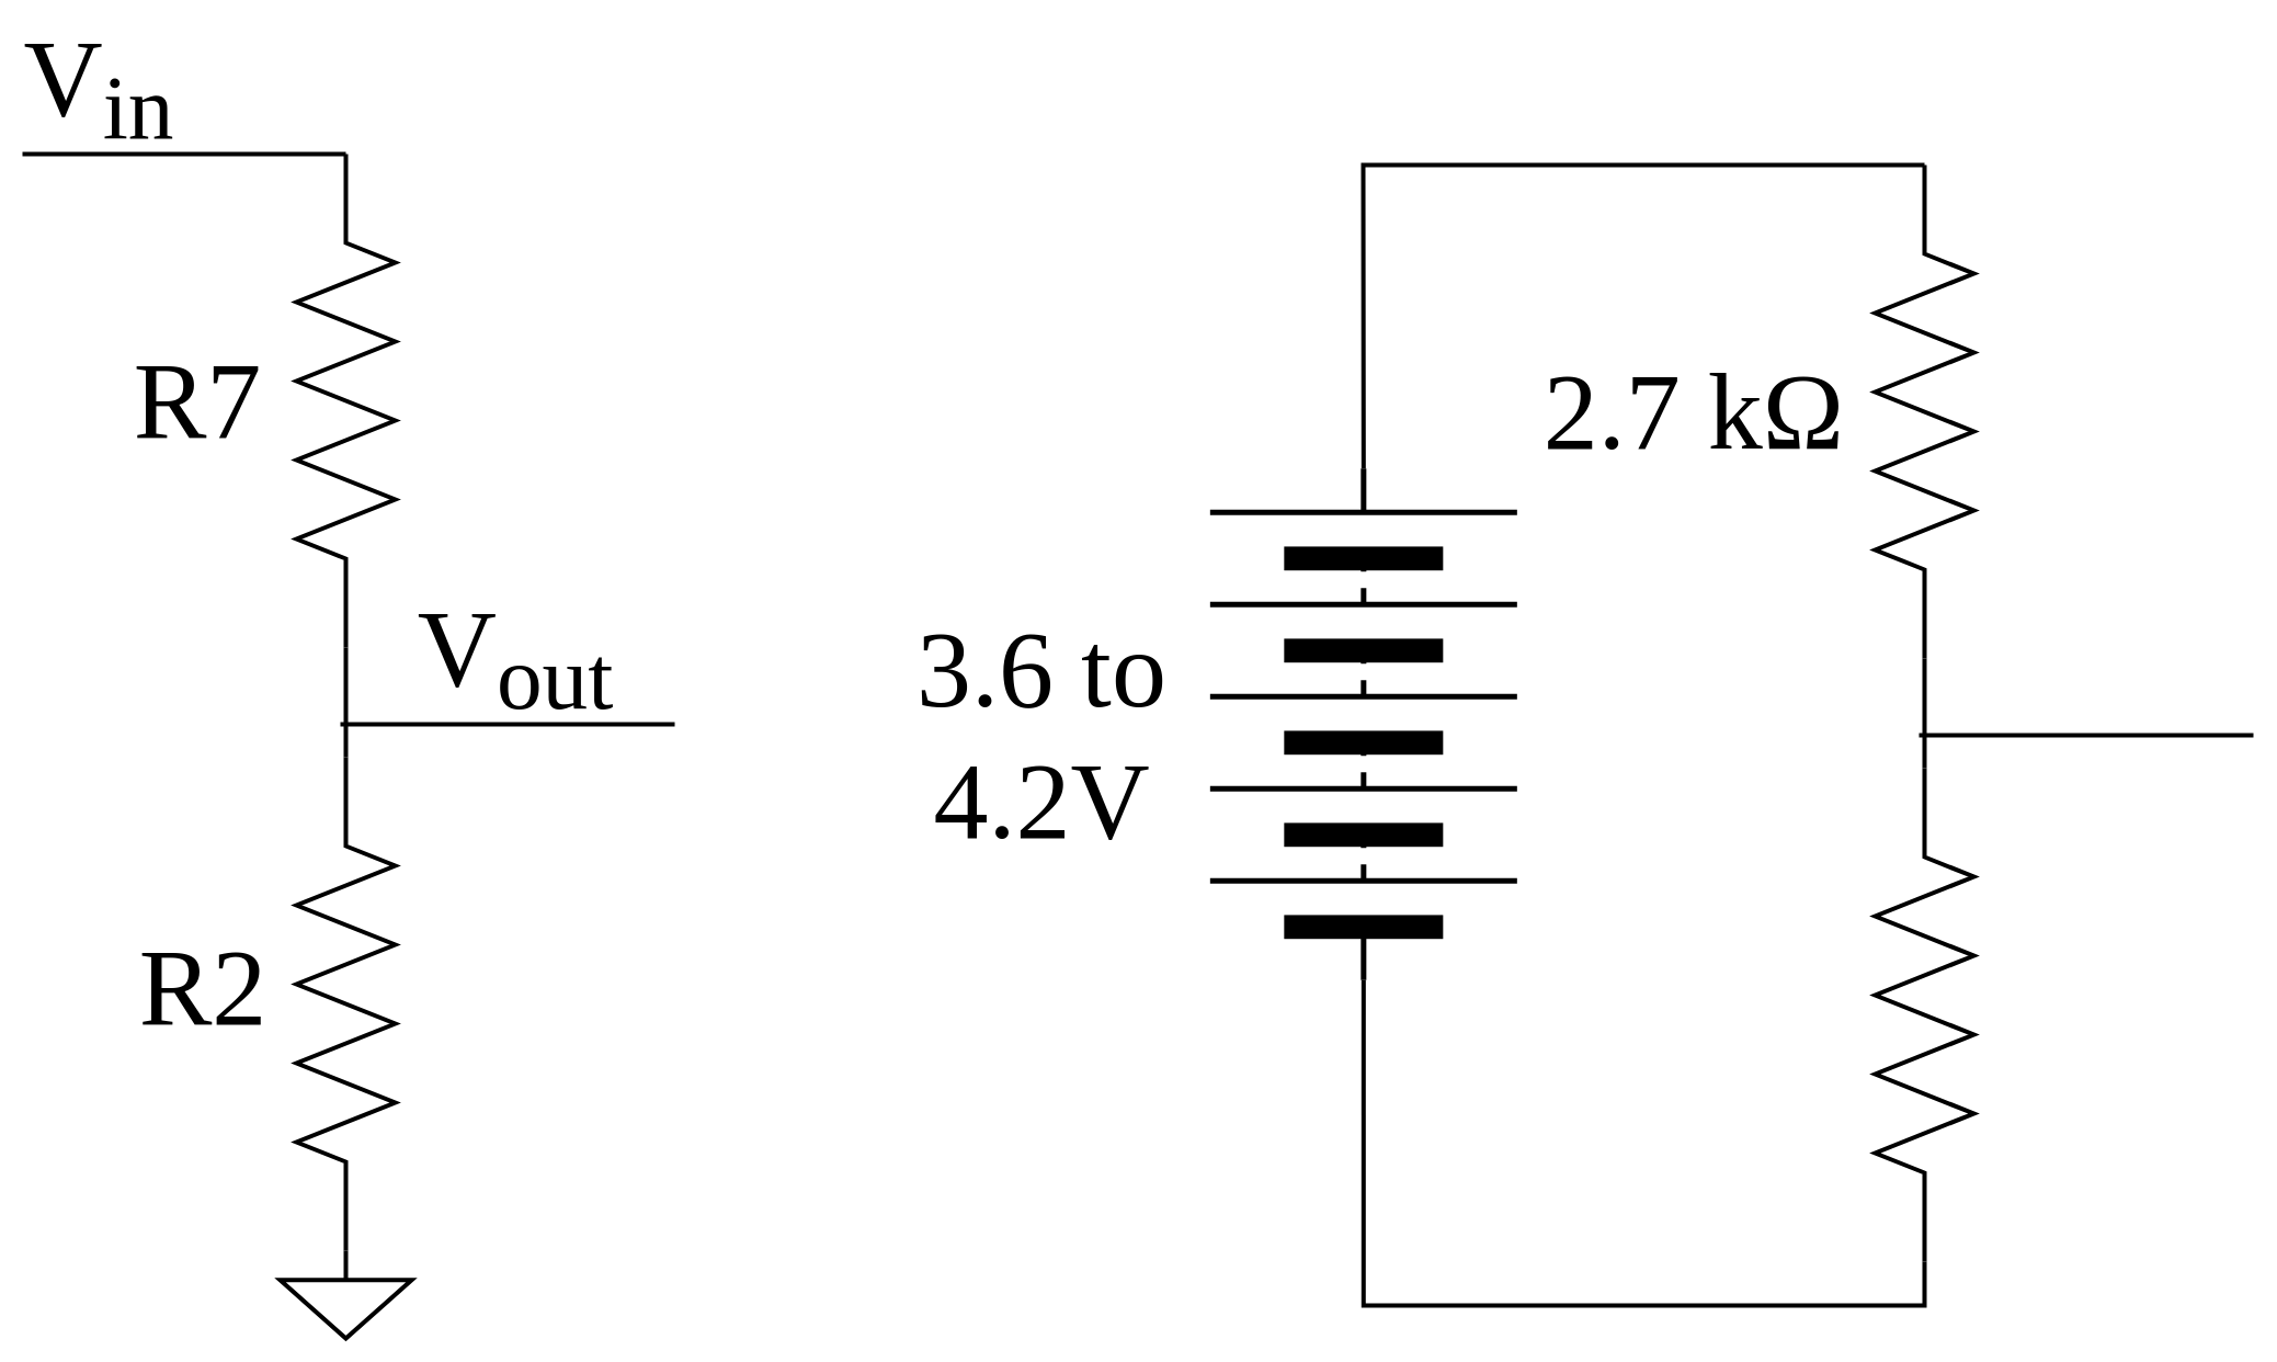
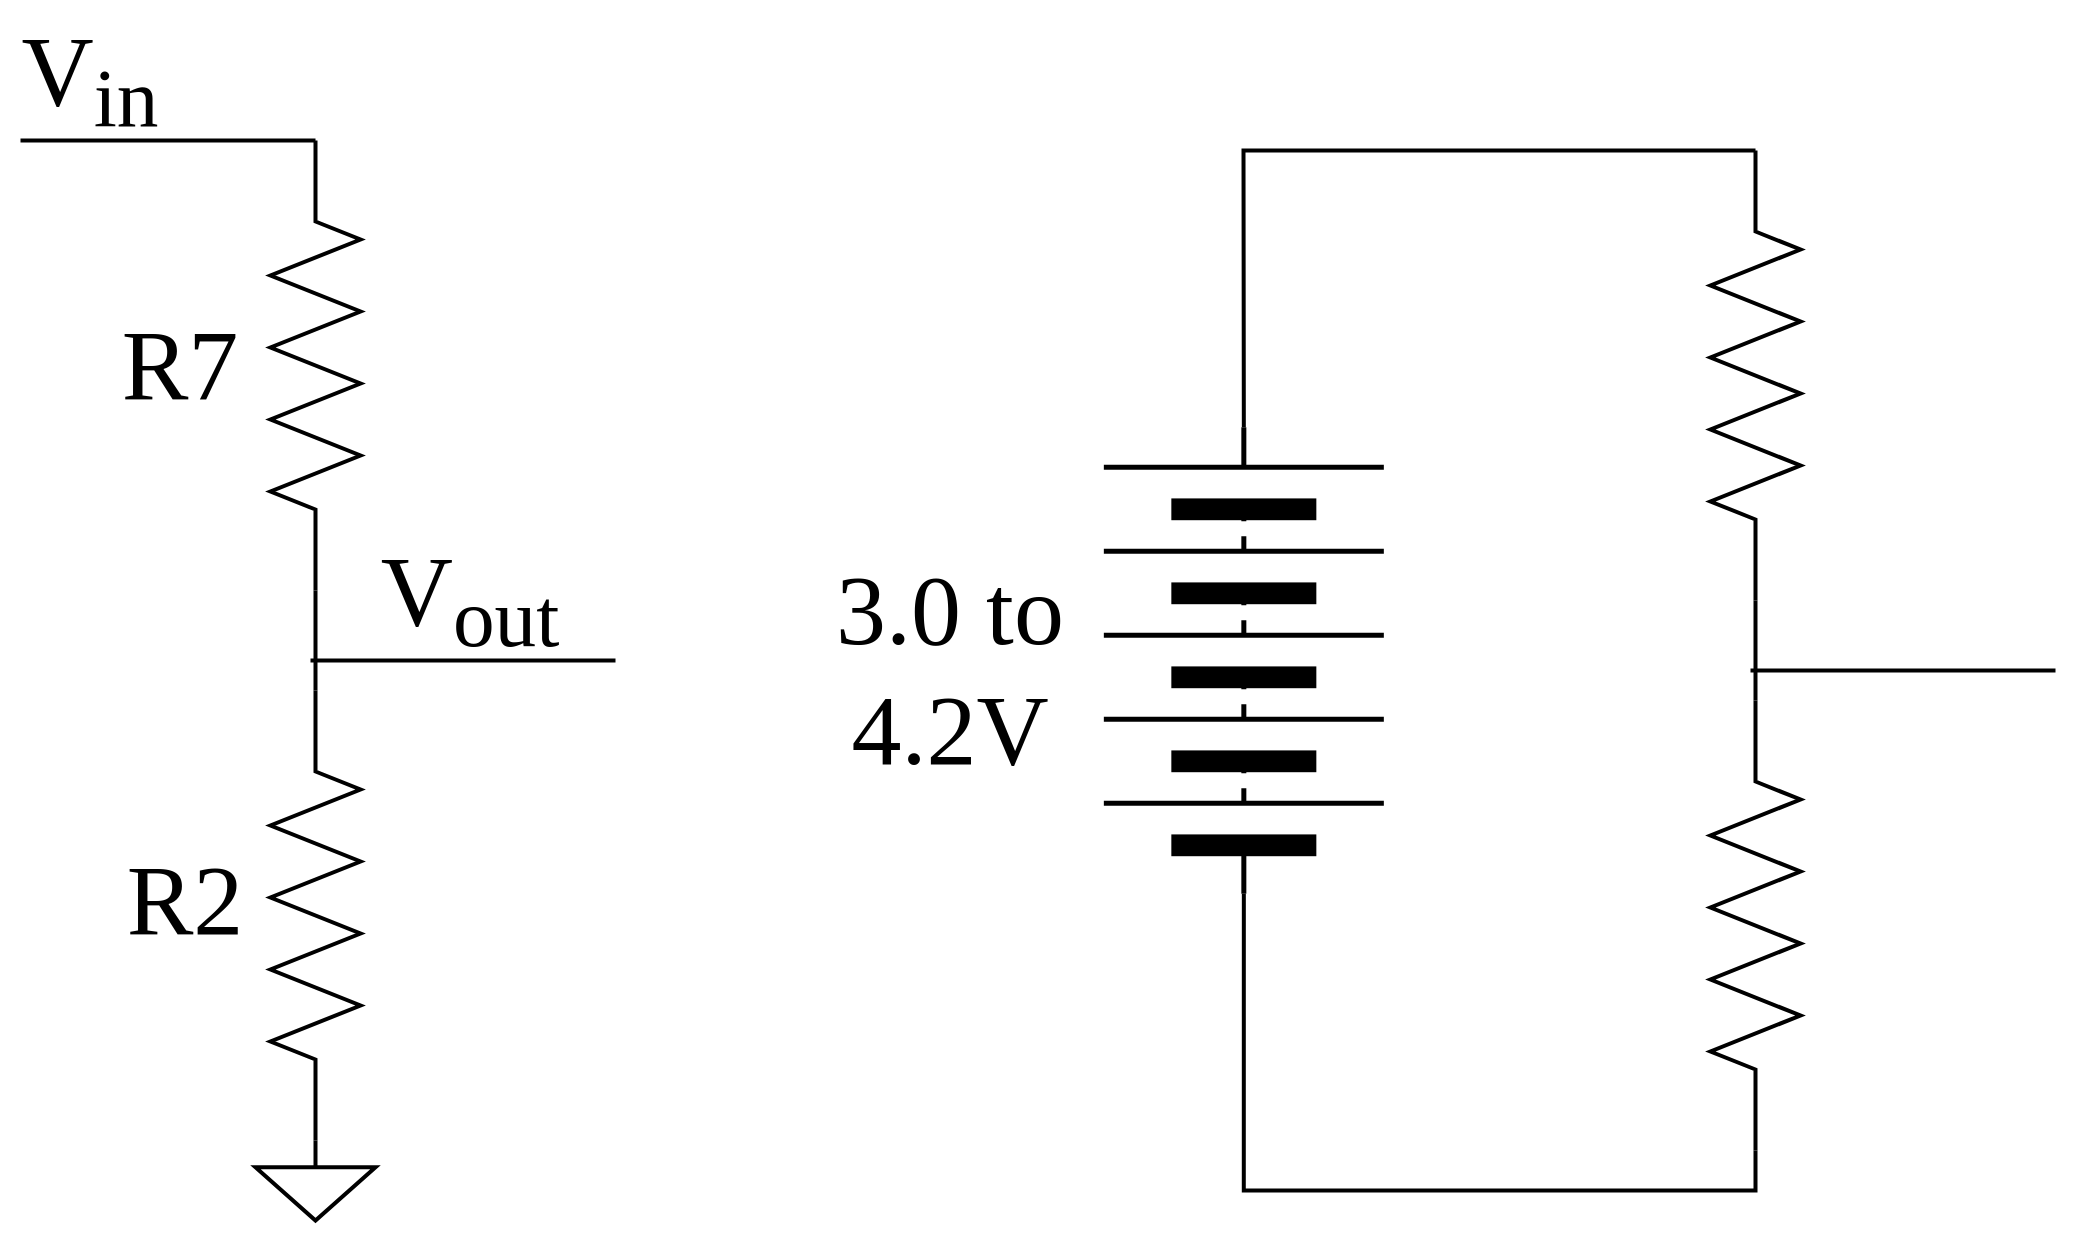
- <mxCell id="19" value="&lt;font face=&quot;cmu sans serif&quot;&gt;&lt;span style=&quot;font-size: 100px;&quot;&gt;2.7 kΩ&lt;/span&gt;&lt;/font&gt;" style="text;html=1;strokeColor=none;fillColor=none;align=center;verticalAlign=middle;whiteSpace=wrap;rounded=0;" vertex="1" parent="1"><mxGeometry x="1400" y="315" width="290" height="120" as="geometry" /></mxCell>
- <mxCell id="16" value="&lt;font face=&quot;cmu sans serif&quot;&gt;&lt;span style=&quot;font-size: 100px;&quot;&gt;3.6 to 4.2V&lt;/span&gt;&lt;/font&gt;" style="text;html=1;strokeColor=none;fillColor=none;align=center;verticalAlign=middle;whiteSpace=wrap;rounded=0;" vertex="1" parent="1"><mxGeometry x="810" y="560" width="280" height="220" as="geometry" /></mxCell>
+ <mxCell id="16" value="&lt;font face=&quot;cmu sans serif&quot;&gt;&lt;span style=&quot;font-size: 100px;&quot;&gt;3.0 to 4.2V&lt;/span&gt;&lt;/font&gt;" style="text;html=1;strokeColor=none;fillColor=none;align=center;verticalAlign=middle;whiteSpace=wrap;rounded=0;" vertex="1" parent="1"><mxGeometry x="810" y="560" width="280" height="220" as="geometry" /></mxCell>
